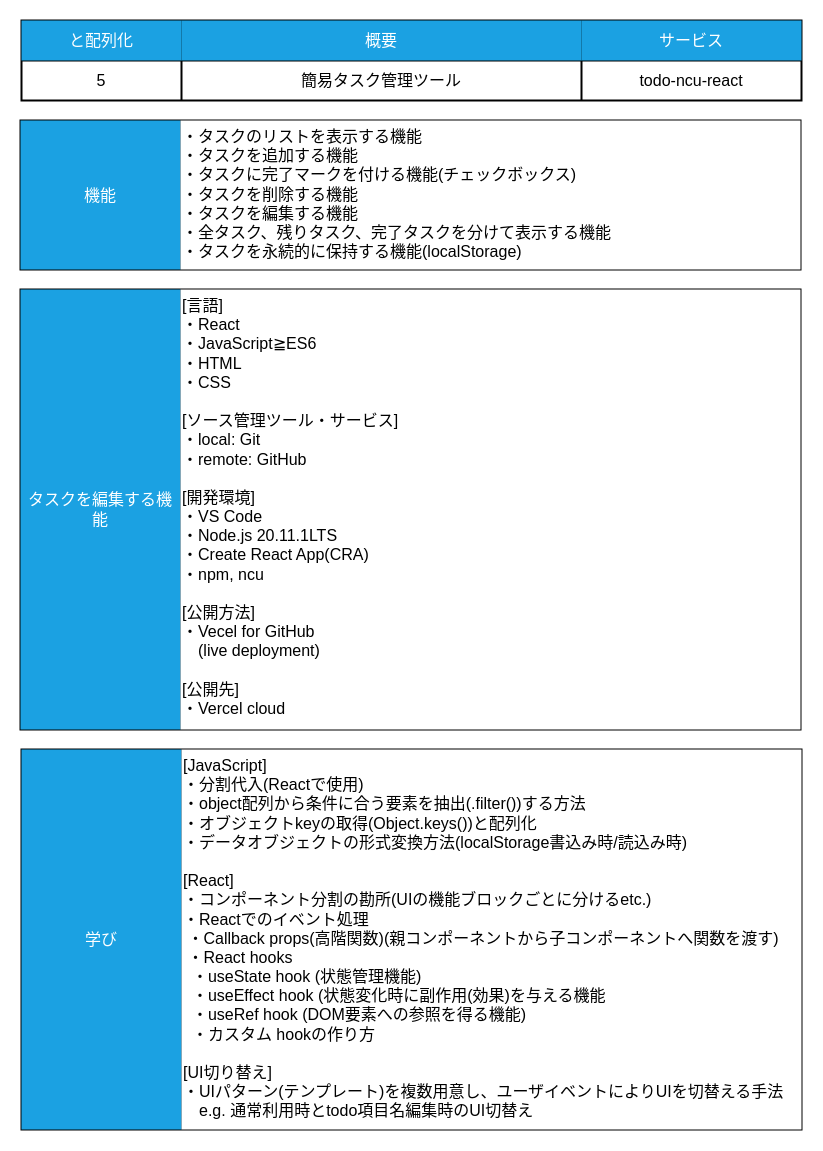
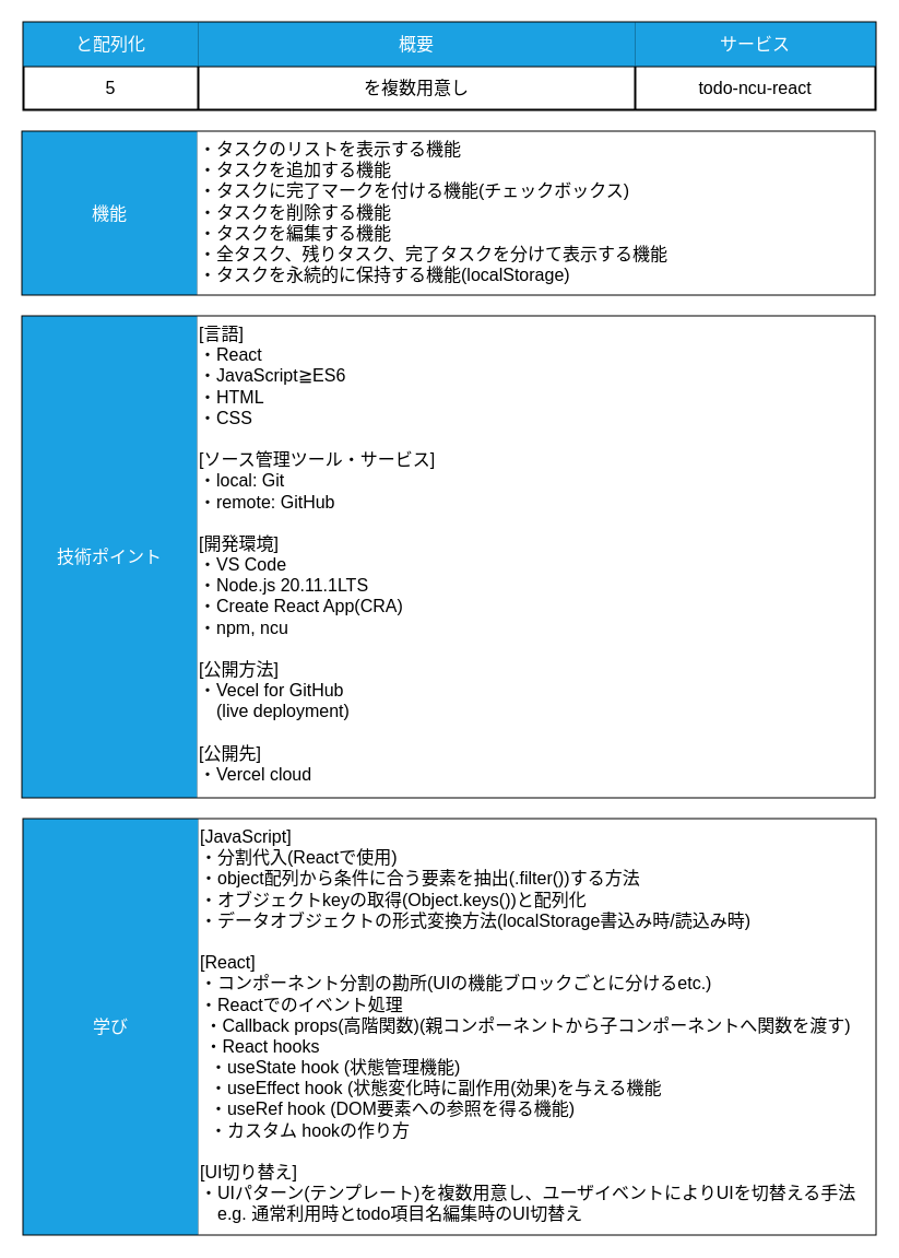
- <mxCell id="9" value="簡易タスク管理ツール" style="shape=partialRectangle;html=1;whiteSpace=wrap;connectable=0;overflow=hidden;fillColor=none;top=0;left=0;bottom=0;right=0;pointerEvents=1;strokeWidth=2;fontSize=16;perimeterSpacing=2;" parent="7" vertex="1"><mxGeometry x="160" width="400" height="40" as="geometry"><mxRectangle width="400" height="40" as="alternateBounds" /></mxGeometry></mxCell>
+ <mxCell id="9" value="を複数用意し" style="shape=partialRectangle;html=1;whiteSpace=wrap;connectable=0;overflow=hidden;fillColor=none;top=0;left=0;bottom=0;right=0;pointerEvents=1;strokeWidth=2;fontSize=16;perimeterSpacing=2;" parent="7" vertex="1"><mxGeometry x="160" width="400" height="40" as="geometry"><mxRectangle width="400" height="40" as="alternateBounds" /></mxGeometry></mxCell>
- <mxCell id="17" value="タスクを編集する機能" style="shape=partialRectangle;html=1;whiteSpace=wrap;connectable=0;overflow=hidden;fillColor=#1ba1e2;top=0;left=0;bottom=0;right=0;pointerEvents=1;fontColor=#ffffff;strokeColor=#000000;strokeWidth=2;fontSize=16;perimeterSpacing=2;" parent="16" vertex="1"><mxGeometry width="160" height="440" as="geometry"><mxRectangle width="160" height="440" as="alternateBounds" /></mxGeometry></mxCell>
+ <mxCell id="17" value="技術ポイント" style="shape=partialRectangle;html=1;whiteSpace=wrap;connectable=0;overflow=hidden;fillColor=#1ba1e2;top=0;left=0;bottom=0;right=0;pointerEvents=1;fontColor=#ffffff;strokeColor=#000000;strokeWidth=2;fontSize=16;perimeterSpacing=2;" parent="16" vertex="1"><mxGeometry width="160" height="440" as="geometry"><mxRectangle width="160" height="440" as="alternateBounds" /></mxGeometry></mxCell>
